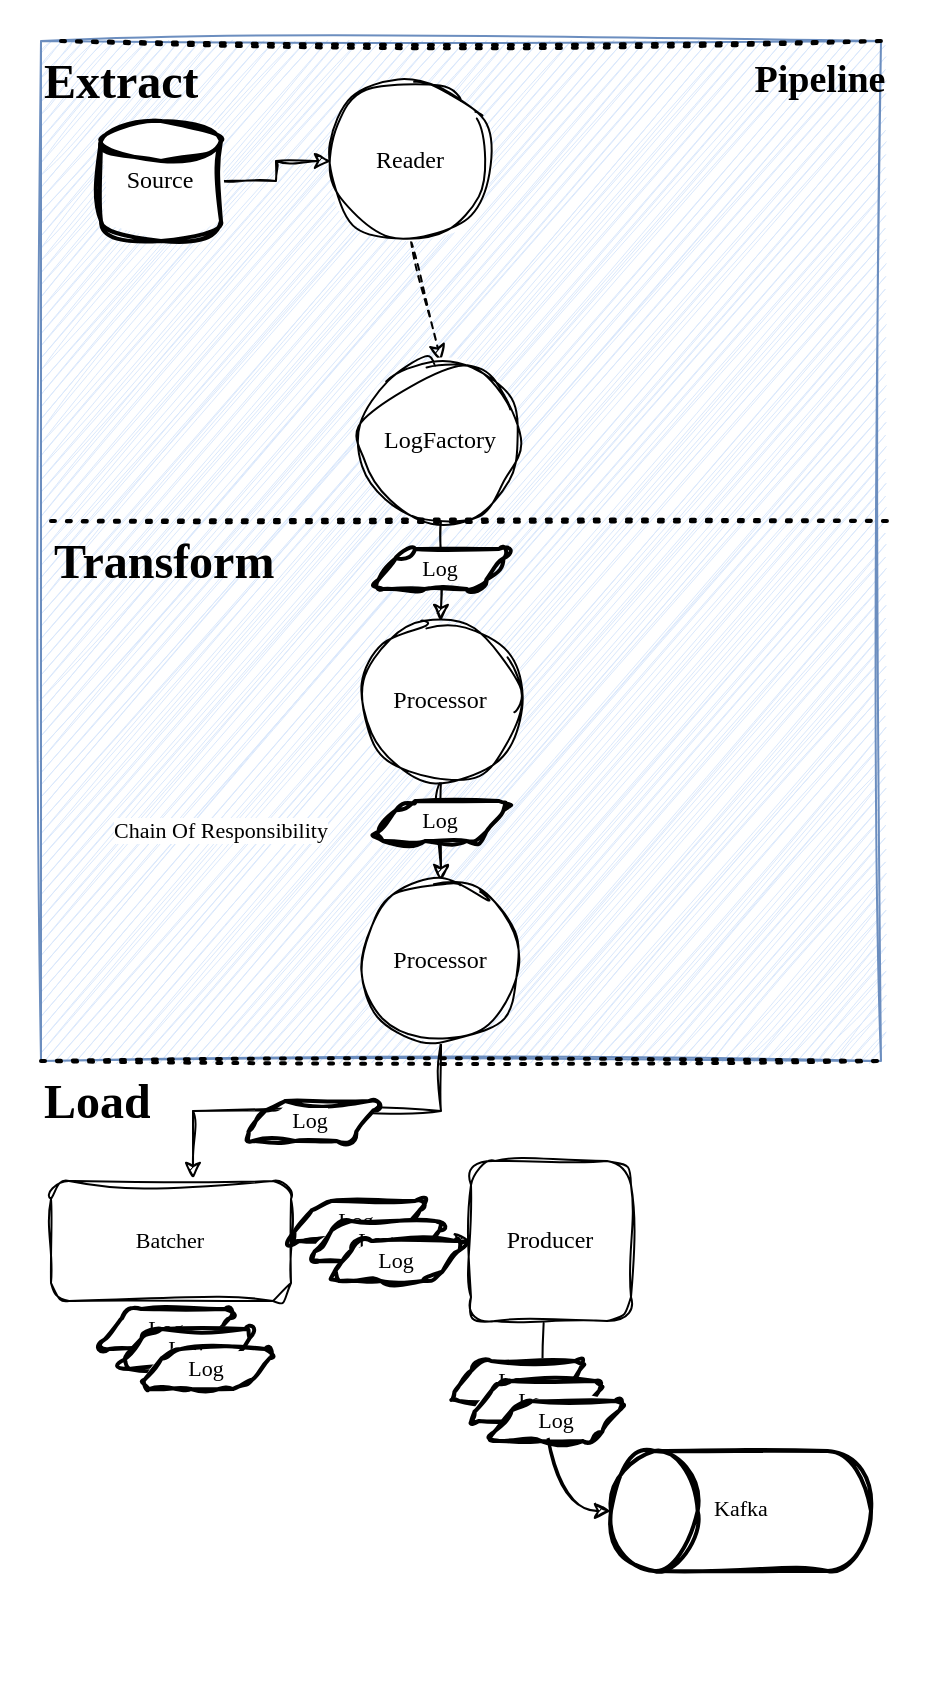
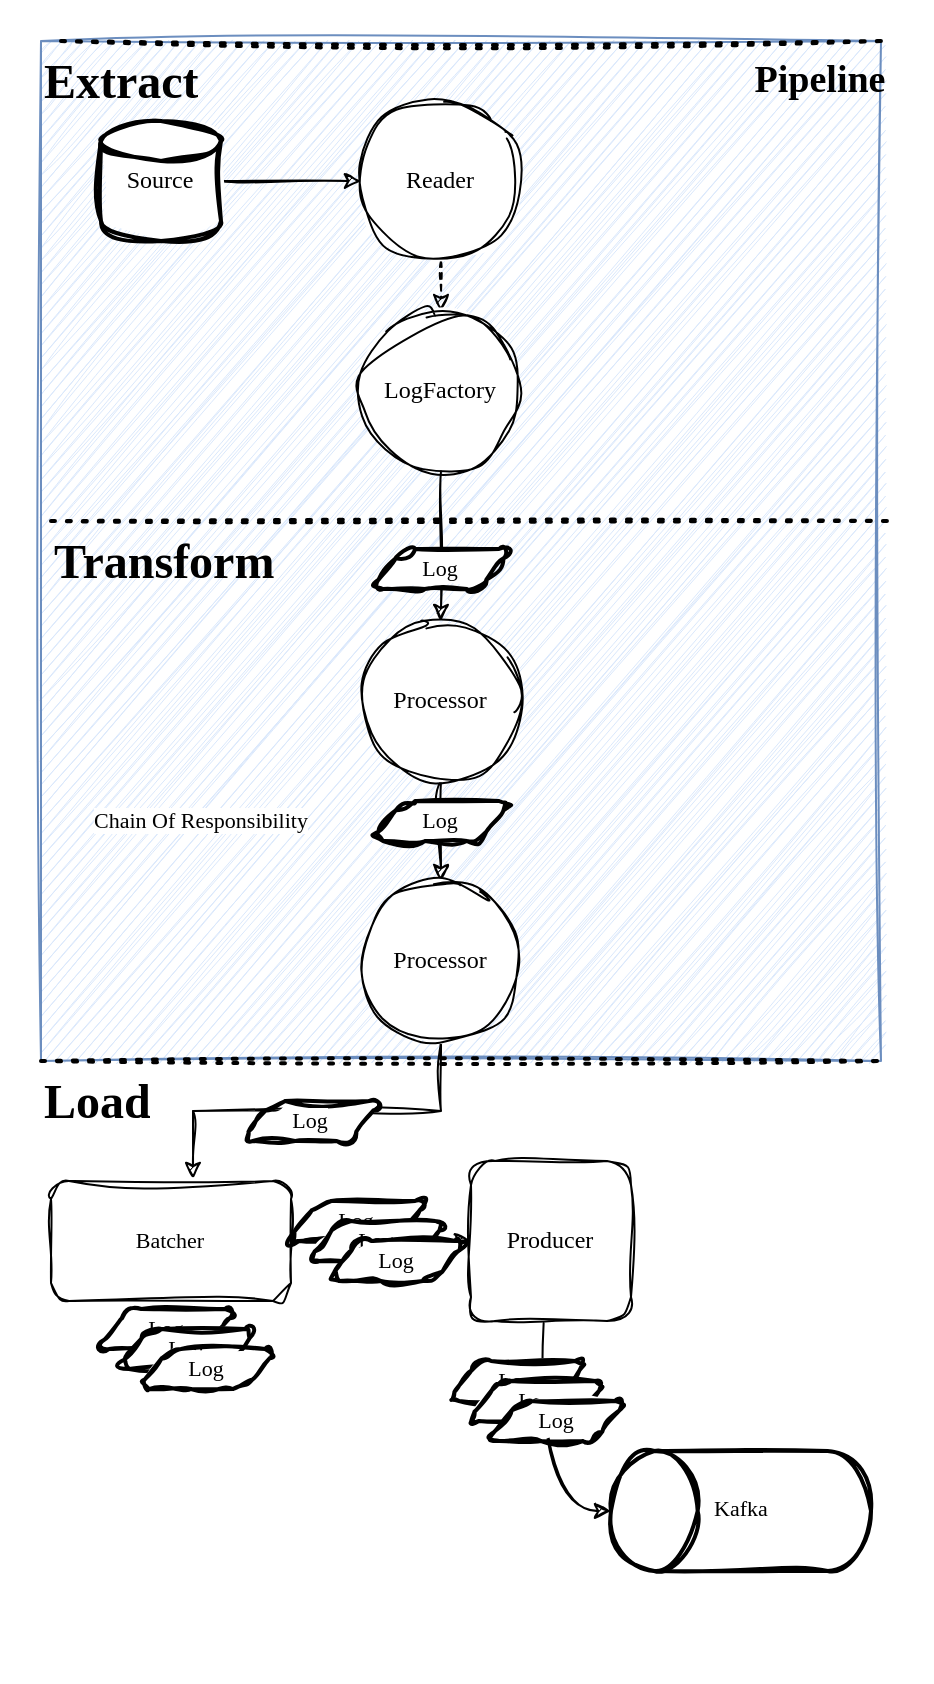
- <mxCell id="4" value="Reader" style="ellipse;whiteSpace=wrap;html=1;aspect=fixed;sketch=1;hachureGap=4;jiggle=2;curveFitting=1;fontFamily=Architects Daughter;fontSource=https%3A%2F%2Ffonts.googleapis.com%2Fcss%3Ffamily%3DArchitects%2BDaughter;" parent="1" vertex="1"><mxGeometry x="165" y="40" width="80" height="80" as="geometry" /></mxCell>
+ <mxCell id="4" value="Reader" style="ellipse;whiteSpace=wrap;html=1;aspect=fixed;sketch=1;hachureGap=4;jiggle=2;curveFitting=1;fontFamily=Architects Daughter;fontSource=https%3A%2F%2Ffonts.googleapis.com%2Fcss%3Ffamily%3DArchitects%2BDaughter;" parent="1" vertex="1"><mxGeometry x="180" y="50" width="80" height="80" as="geometry" /></mxCell>
- <mxCell id="20" value="LogFactory" style="ellipse;whiteSpace=wrap;html=1;aspect=fixed;sketch=1;hachureGap=4;jiggle=2;curveFitting=1;fontFamily=Architects Daughter;fontSource=https%3A%2F%2Ffonts.googleapis.com%2Fcss%3Ffamily%3DArchitects%2BDaughter;" parent="1" vertex="1"><mxGeometry x="180" y="180" width="80" height="80" as="geometry" /></mxCell>
+ <mxCell id="20" value="LogFactory" style="ellipse;whiteSpace=wrap;html=1;aspect=fixed;sketch=1;hachureGap=4;jiggle=2;curveFitting=1;fontFamily=Architects Daughter;fontSource=https%3A%2F%2Ffonts.googleapis.com%2Fcss%3Ffamily%3DArchitects%2BDaughter;" parent="1" vertex="1"><mxGeometry x="180" y="155" width="80" height="80" as="geometry" /></mxCell>
- <mxCell id="10" value="Chain Of Responsibility" style="text;html=1;align=center;verticalAlign=middle;resizable=0;points=[];autosize=1;strokeColor=none;fillColor=none;fontFamily=Architects Daughter;fontSource=https%3A%2F%2Ffonts.googleapis.com%2Fcss%3Ffamily%3DArchitects%2BDaughter;fontSize=11;fontColor=default;labelBackgroundColor=default;" parent="1" vertex="1"><mxGeometry x="40" y="400" width="140" height="30" as="geometry" /></mxCell>
+ <mxCell id="10" value="Chain Of Responsibility" style="text;html=1;align=center;verticalAlign=middle;resizable=0;points=[];autosize=1;strokeColor=none;fillColor=none;fontFamily=Architects Daughter;fontSource=https%3A%2F%2Ffonts.googleapis.com%2Fcss%3Ffamily%3DArchitects%2BDaughter;fontSize=11;fontColor=default;labelBackgroundColor=default;" parent="1" vertex="1"><mxGeometry x="30" y="395" width="140" height="30" as="geometry" /></mxCell>
